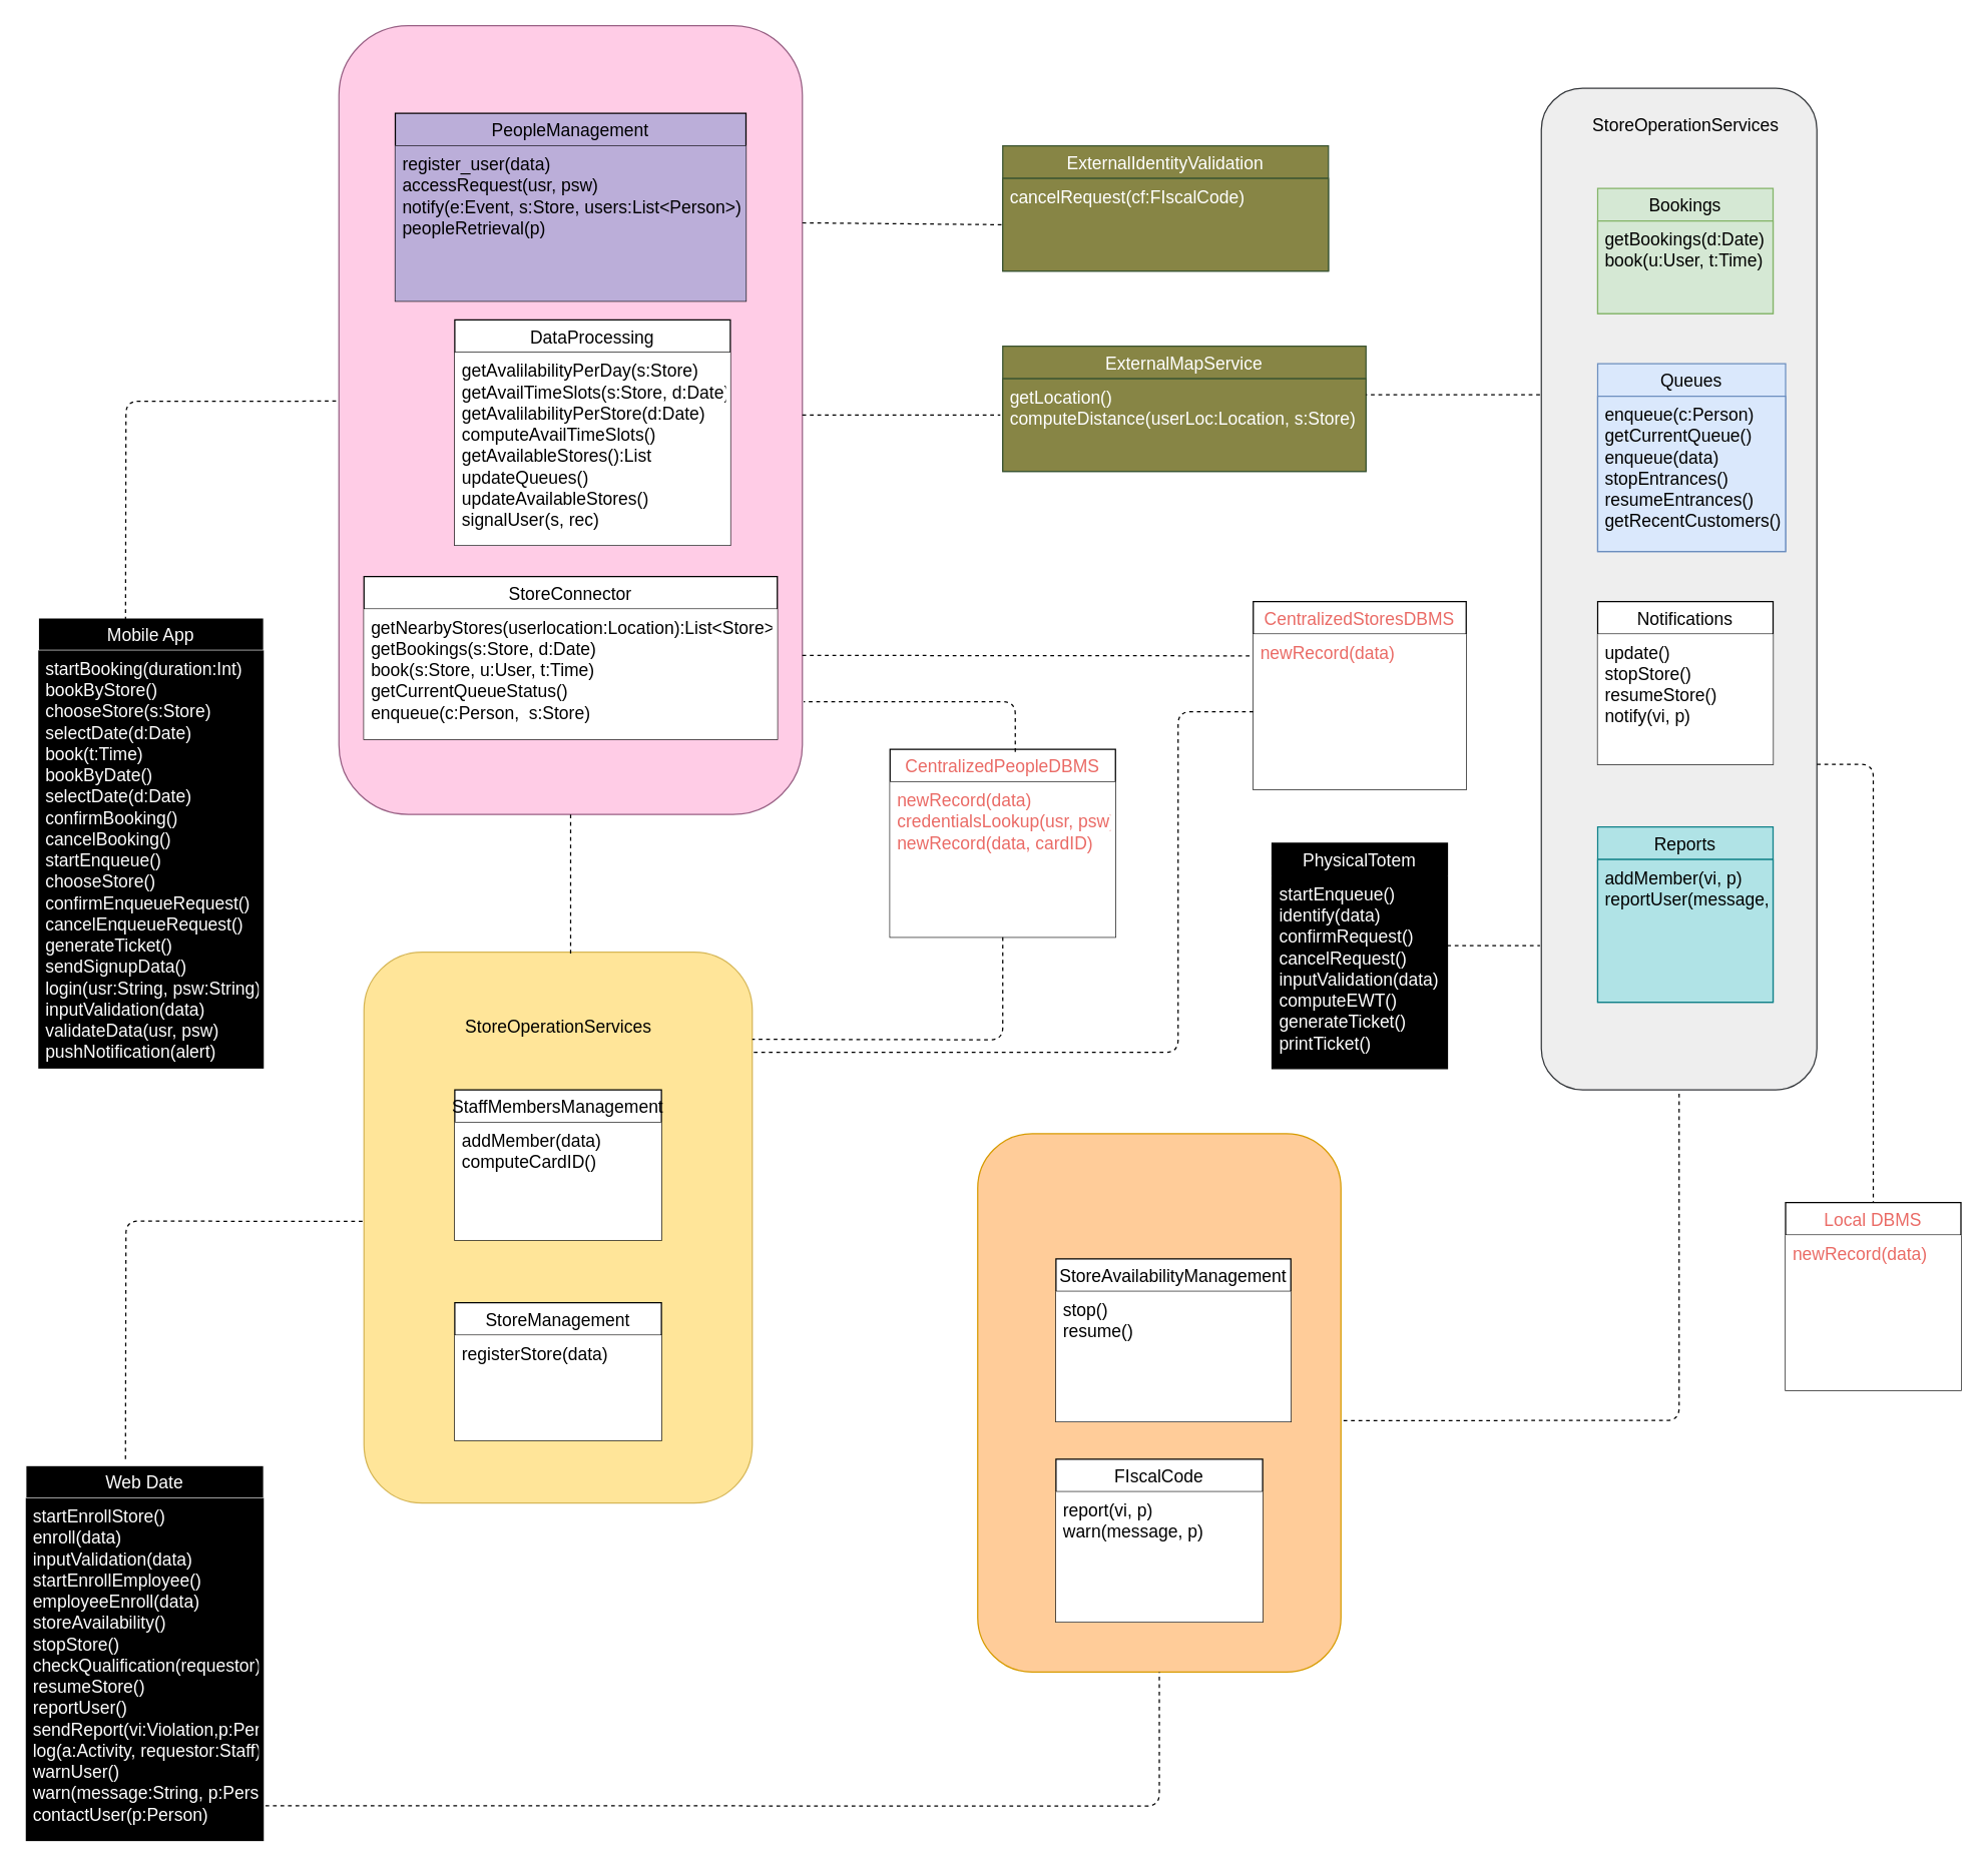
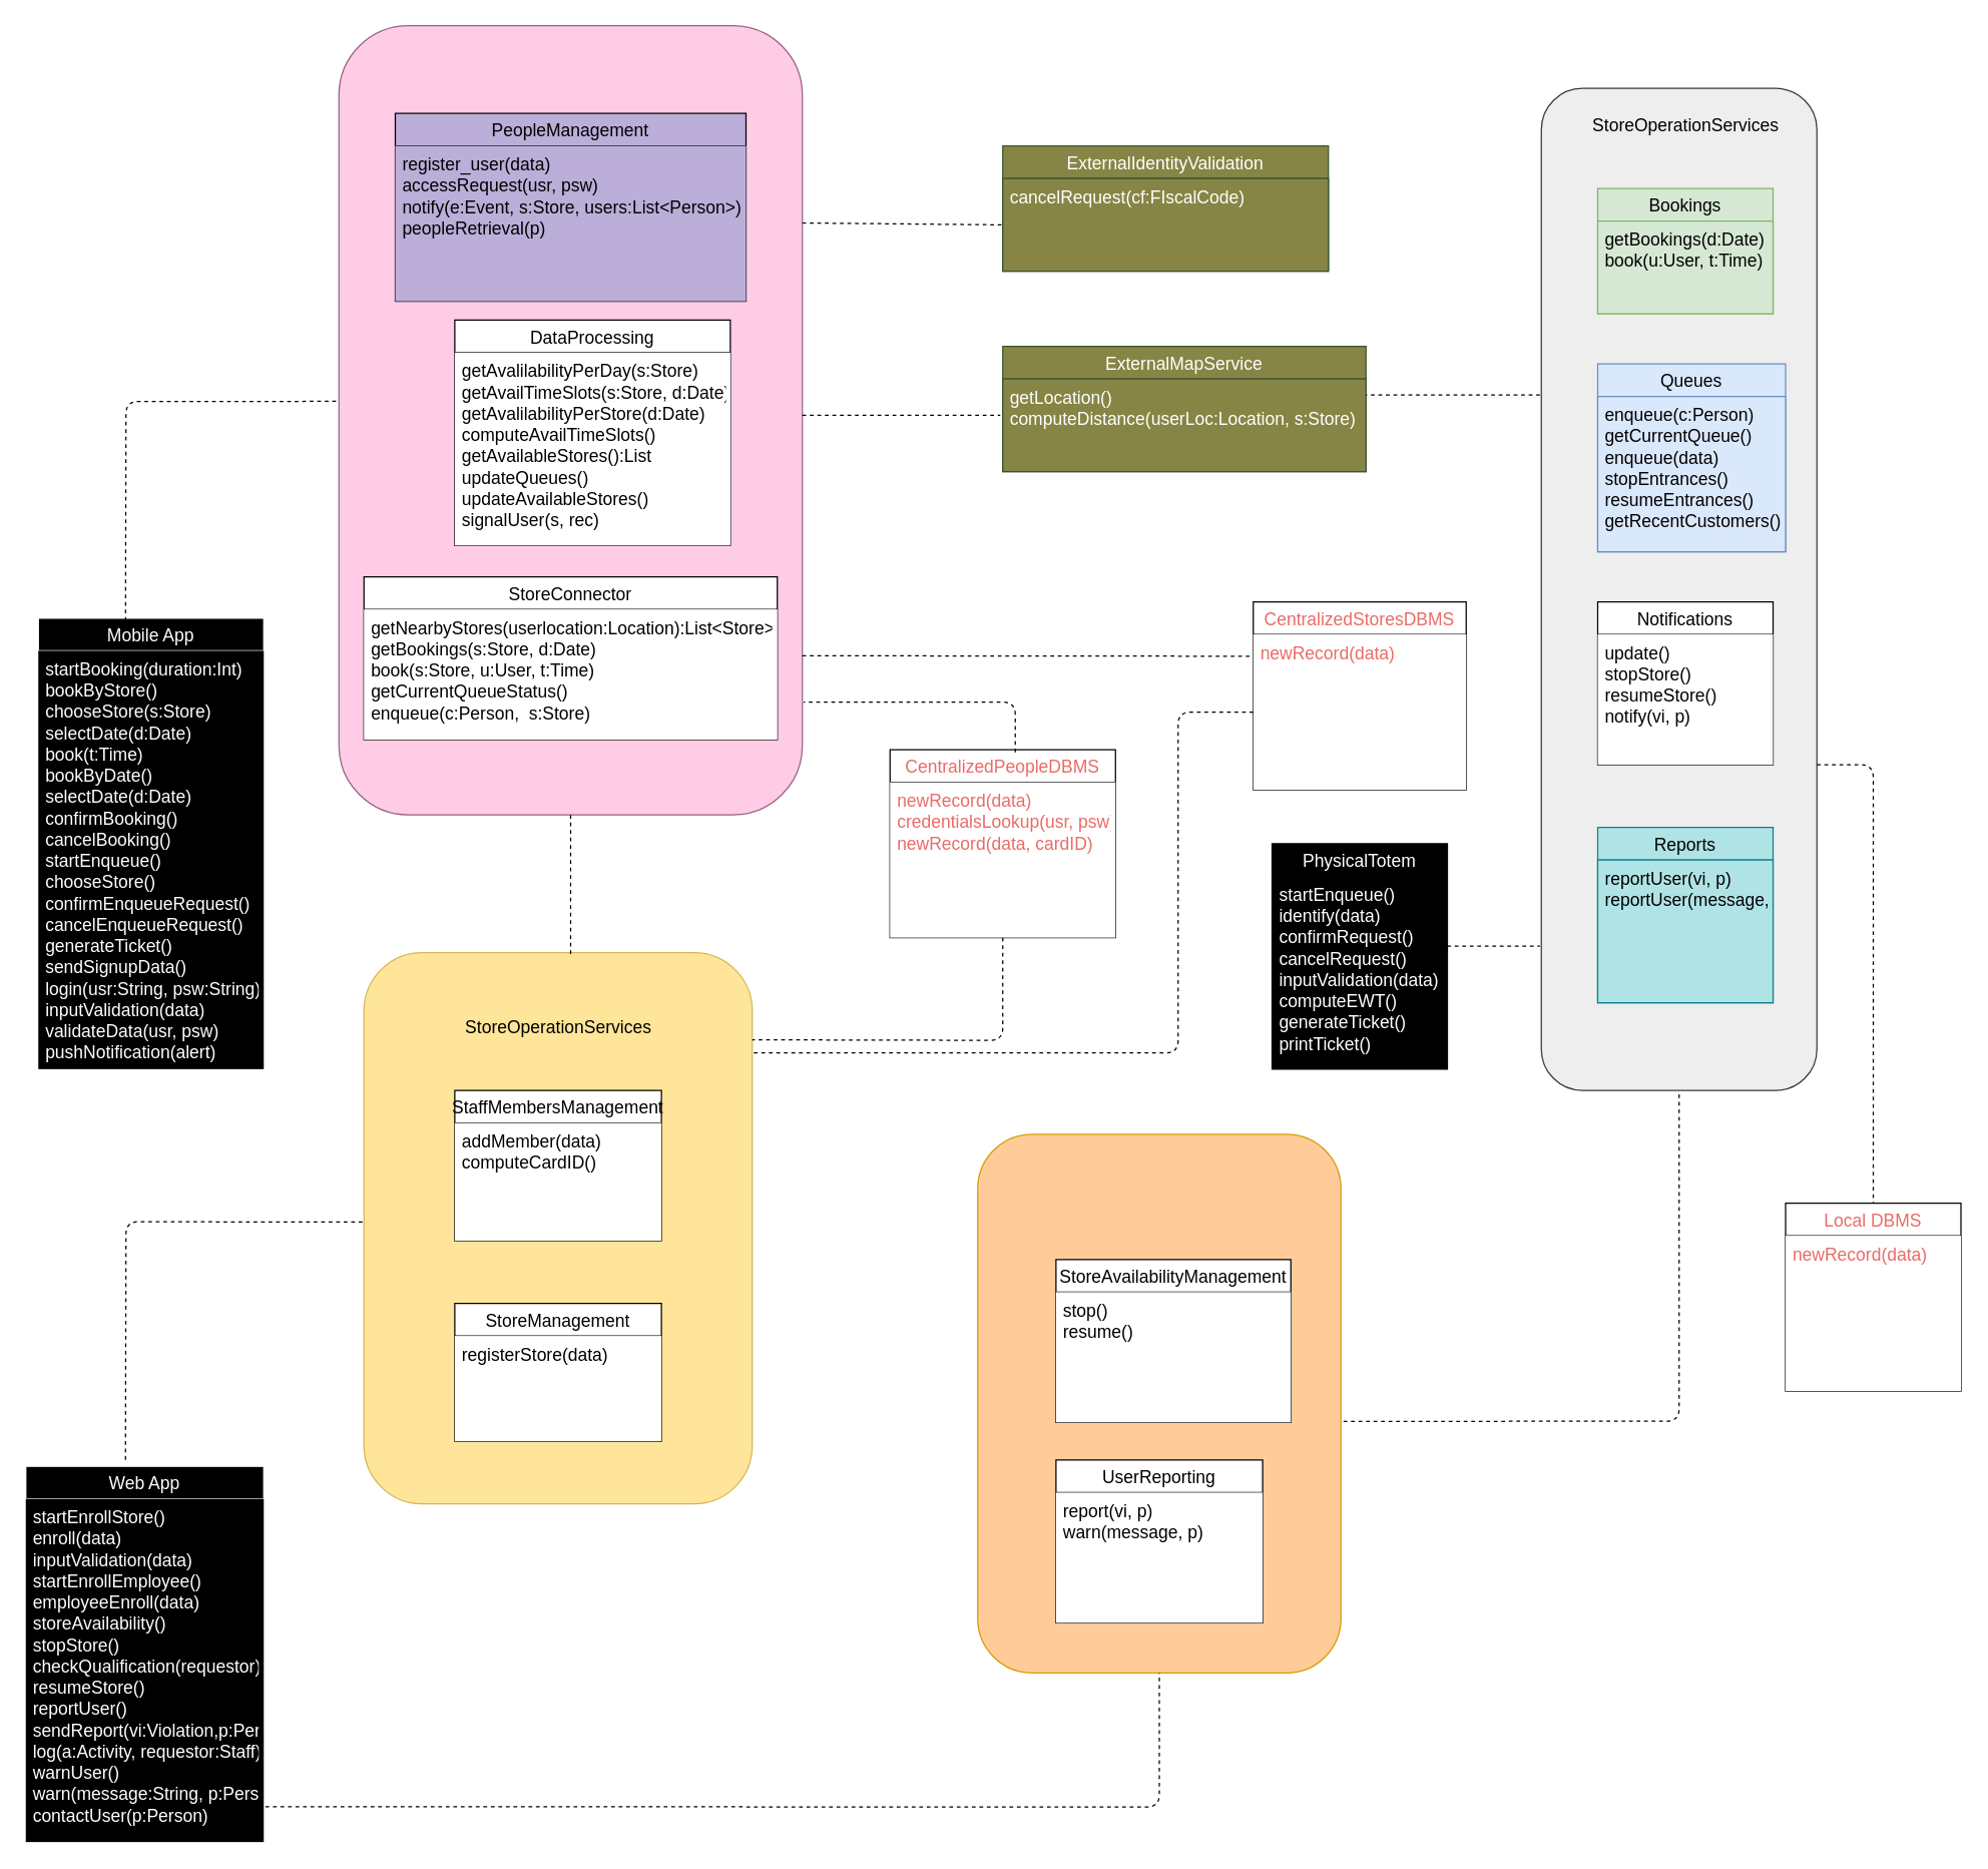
- <mxCell id="14" value="addMember(vi, p)&#10;reportUser(message, p)" style="text;strokeColor=#0e8088;fillColor=#b0e3e6;align=left;verticalAlign=top;spacingLeft=4;spacingRight=4;overflow=hidden;rotatable=0;points=[[0,0.5],[1,0.5]];portConstraint=eastwest;fontSize=14;" parent="13" vertex="1"><mxGeometry y="26" width="140" height="114" as="geometry" /></mxCell>
+ <mxCell id="14" value="reportUser(vi, p)&#10;reportUser(message, p)" style="text;strokeColor=#0e8088;fillColor=#b0e3e6;align=left;verticalAlign=top;spacingLeft=4;spacingRight=4;overflow=hidden;rotatable=0;points=[[0,0.5],[1,0.5]];portConstraint=eastwest;fontSize=14;" parent="13" vertex="1"><mxGeometry y="26" width="140" height="114" as="geometry" /></mxCell>
- <mxCell id="44" value="FIscalCode" style="swimlane;fontStyle=0;childLayout=stackLayout;horizontal=1;startSize=26;horizontalStack=0;resizeParent=1;resizeParentMax=0;resizeLast=0;collapsible=1;marginBottom=0;fontSize=14;" parent="1" vertex="1"><mxGeometry x="842.5" y="1165" width="165" height="130" as="geometry" /></mxCell>
+ <mxCell id="44" value="UserReporting" style="swimlane;fontStyle=0;childLayout=stackLayout;horizontal=1;startSize=26;horizontalStack=0;resizeParent=1;resizeParentMax=0;resizeLast=0;collapsible=1;marginBottom=0;fontSize=14;" parent="1" vertex="1"><mxGeometry x="842.5" y="1165" width="165" height="130" as="geometry" /></mxCell>
- <mxCell id="17" value="Web Date" style="swimlane;fontStyle=0;childLayout=stackLayout;horizontal=1;startSize=26;horizontalStack=0;resizeParent=1;resizeParentMax=0;resizeLast=0;collapsible=1;marginBottom=0;fontSize=14;strokeColor=#FFFFFF;swimlaneFillColor=none;fillColor=#000000;fontColor=#FFFFFF;" parent="1" vertex="1"><mxGeometry x="20" y="1170" width="190" height="300" as="geometry" /></mxCell>
+ <mxCell id="17" value="Web App" style="swimlane;fontStyle=0;childLayout=stackLayout;horizontal=1;startSize=26;horizontalStack=0;resizeParent=1;resizeParentMax=0;resizeLast=0;collapsible=1;marginBottom=0;fontSize=14;strokeColor=#FFFFFF;swimlaneFillColor=none;fillColor=#000000;fontColor=#FFFFFF;" parent="1" vertex="1"><mxGeometry x="20" y="1170" width="190" height="300" as="geometry" /></mxCell>
